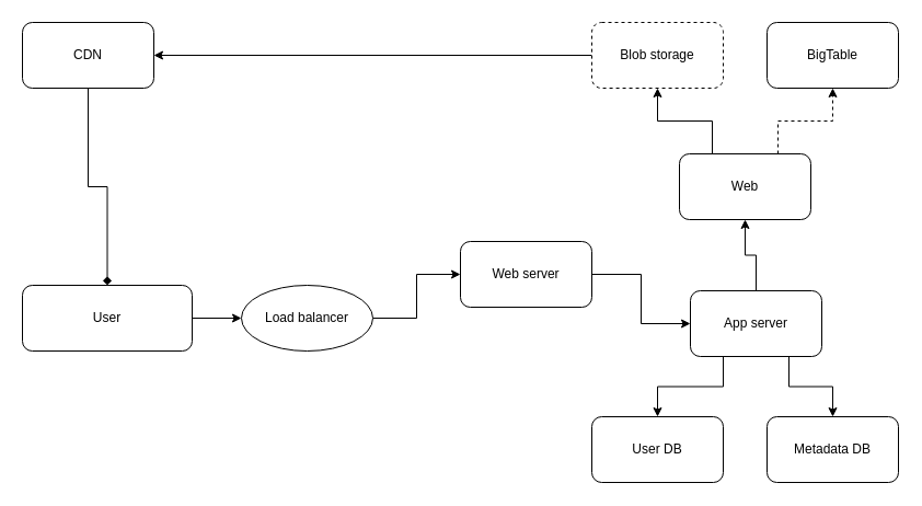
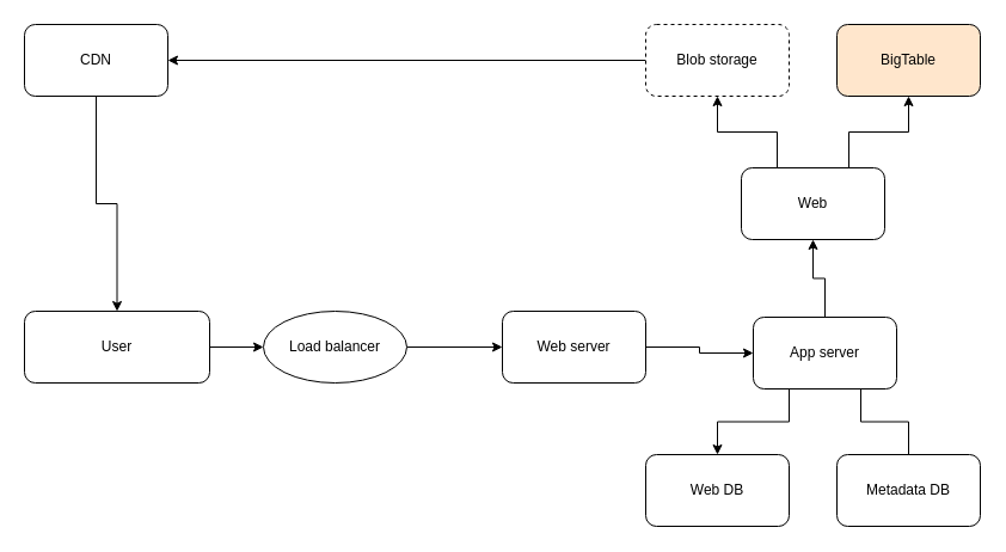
- <mxCell id="19" value="BigTable" style="rounded=1;whiteSpace=wrap;html=1;" vertex="1" parent="1"><mxGeometry x="700" y="20" width="120" height="60" as="geometry" /></mxCell>
+ <mxCell id="19" value="BigTable" style="rounded=1;whiteSpace=wrap;html=1;fillColor=#ffe6cc;" vertex="1" parent="1"><mxGeometry x="700" y="20" width="120" height="60" as="geometry" /></mxCell>
- <mxCell id="14" style="edgeStyle=orthogonalEdgeStyle;rounded=0;orthogonalLoop=1;jettySize=auto;html=1;exitX=0.75;exitY=0;exitDx=0;exitDy=0;entryX=0.5;entryY=1;entryDx=0;entryDy=0;dashed=1;" edge="1" parent="1" source="16" target="19"><mxGeometry relative="1" as="geometry" /></mxCell>
+ <mxCell id="14" style="edgeStyle=orthogonalEdgeStyle;rounded=0;orthogonalLoop=1;jettySize=auto;html=1;exitX=0.75;exitY=0;exitDx=0;exitDy=0;entryX=0.5;entryY=1;entryDx=0;entryDy=0;" edge="1" parent="1" source="16" target="19"><mxGeometry relative="1" as="geometry" /></mxCell>
- <mxCell id="20" style="edgeStyle=orthogonalEdgeStyle;rounded=0;orthogonalLoop=1;jettySize=auto;html=1;exitX=0.5;exitY=1;exitDx=0;exitDy=0;endArrow=diamond;" edge="1" parent="1" source="21" target="3"><mxGeometry relative="1" as="geometry" /></mxCell>
+ <mxCell id="20" style="edgeStyle=orthogonalEdgeStyle;rounded=0;orthogonalLoop=1;jettySize=auto;html=1;exitX=0.5;exitY=1;exitDx=0;exitDy=0;" edge="1" parent="1" source="21" target="3"><mxGeometry relative="1" as="geometry" /></mxCell>
- <mxCell id="7" value="Web server" style="rounded=1;whiteSpace=wrap;html=1;" vertex="1" parent="1"><mxGeometry x="420" y="220" width="120" height="60" as="geometry" /></mxCell>
+ <mxCell id="7" value="Web server" style="rounded=1;whiteSpace=wrap;html=1;" vertex="1" parent="1"><mxGeometry x="420" y="260" width="120" height="60" as="geometry" /></mxCell>
- <mxCell id="9" style="edgeStyle=orthogonalEdgeStyle;rounded=0;orthogonalLoop=1;jettySize=auto;html=1;exitX=0.75;exitY=1;exitDx=0;exitDy=0;entryX=0.5;entryY=0;entryDx=0;entryDy=0;" edge="1" parent="1" source="11" target="13"><mxGeometry relative="1" as="geometry" /></mxCell>
+ <mxCell id="9" style="edgeStyle=orthogonalEdgeStyle;rounded=0;orthogonalLoop=1;jettySize=auto;html=1;exitX=0.75;exitY=1;exitDx=0;exitDy=0;entryX=0.5;entryY=0;entryDx=0;entryDy=0;endArrow=none;" edge="1" parent="1" source="11" target="13"><mxGeometry relative="1" as="geometry" /></mxCell>
- <mxCell id="12" value="User DB" style="rounded=1;whiteSpace=wrap;html=1;" vertex="1" parent="1"><mxGeometry x="540" y="380" width="120" height="60" as="geometry" /></mxCell>
+ <mxCell id="12" value="Web DB" style="rounded=1;whiteSpace=wrap;html=1;" vertex="1" parent="1"><mxGeometry x="540" y="380" width="120" height="60" as="geometry" /></mxCell>
